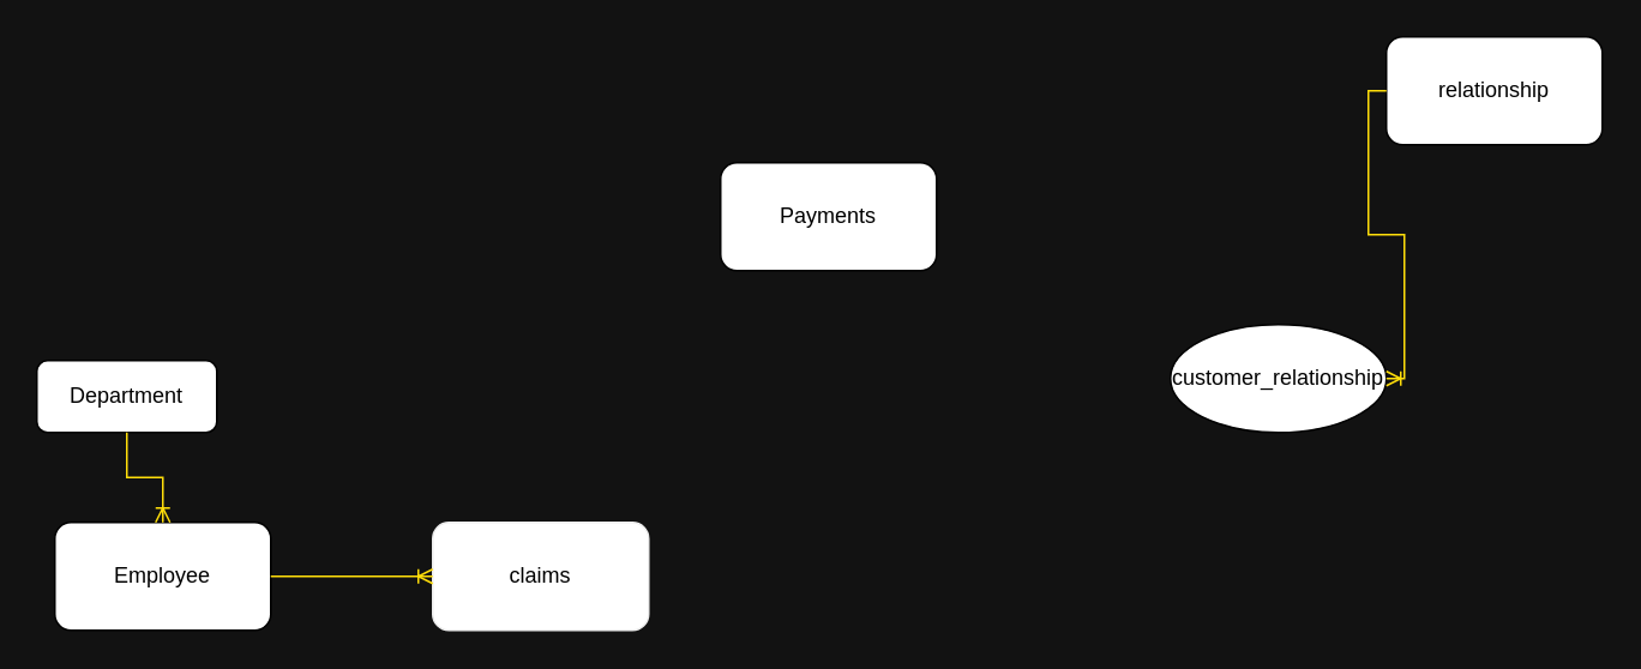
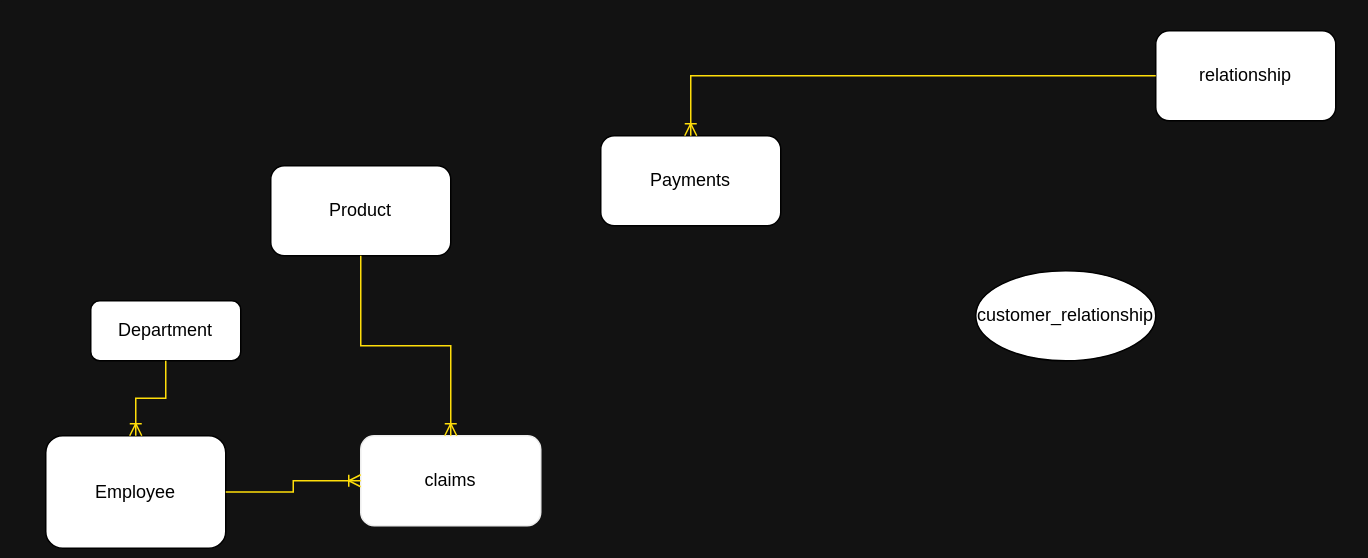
- <mxCell id="9" value="" style="fontSize=12;html=1;endArrow=ERoneToMany;rounded=0;strokeColor=#ffde0a;align=center;verticalAlign=middle;fontFamily=Helvetica;fontColor=default;labelBackgroundColor=default;elbow=vertical;exitX=0;exitY=0.5;exitDx=0;exitDy=0;entryX=1;entryY=0.5;entryDx=0;entryDy=0;fillColor=#f5f5f5;edgeStyle=orthogonalEdgeStyle;" edge="1" parent="1" source="7" target="8"><mxGeometry width="100" height="100" relative="1" as="geometry"><mxPoint x="600" y="380" as="sourcePoint" /><mxPoint x="520" y="350" as="targetPoint" /></mxGeometry></mxCell>
+ <mxCell id="9" value="" style="fontSize=12;html=1;endArrow=ERoneToMany;rounded=0;strokeColor=#ffde0a;align=center;verticalAlign=middle;fontFamily=Helvetica;fontColor=default;labelBackgroundColor=default;elbow=vertical;exitX=0;exitY=0.5;exitDx=0;exitDy=0;fillColor=#f5f5f5;edgeStyle=orthogonalEdgeStyle;" edge="1" parent="1" source="7" target="4"><mxGeometry width="100" height="100" relative="1" as="geometry"><mxPoint x="600" y="380" as="sourcePoint" /><mxPoint x="520" y="350" as="targetPoint" /></mxGeometry></mxCell>
+ <mxCell id="3" value="Product" style="rounded=1;whiteSpace=wrap;html=1;glass=0;shadow=0;" parent="1" vertex="1"><mxGeometry x="180" y="110" width="120" height="60" as="geometry" /></mxCell>
- <mxCell id="5" value="Department" style="whiteSpace=wrap;html=1;align=center;rounded=1;shadow=0;glass=0;verticalAlign=middle;fontFamily=Helvetica;fontSize=12;" parent="1" vertex="1"><mxGeometry x="20" y="200" width="100" height="40" as="geometry" /></mxCell>
+ <mxCell id="5" value="Department" style="whiteSpace=wrap;html=1;align=center;rounded=1;shadow=0;glass=0;verticalAlign=middle;fontFamily=Helvetica;fontSize=12;" parent="1" vertex="1"><mxGeometry x="60" y="200" width="100" height="40" as="geometry" /></mxCell>
+ <mxCell id="12" value="" style="edgeStyle=orthogonalEdgeStyle;fontSize=12;html=1;endArrow=ERoneToMany;rounded=0;strokeColor=#ffde0a;align=center;verticalAlign=middle;fontFamily=Helvetica;fontColor=default;labelBackgroundColor=default;fillColor=#f5f5f5;exitX=0.5;exitY=1;exitDx=0;exitDy=0;entryX=0.5;entryY=0;entryDx=0;entryDy=0;" edge="1" parent="1" source="3" target="10"><mxGeometry width="100" height="100" relative="1" as="geometry"><mxPoint x="370" y="250" as="sourcePoint" /><mxPoint x="270" y="260" as="targetPoint" /></mxGeometry></mxCell>
- <mxCell id="2" value="Employee" style="rounded=1;whiteSpace=wrap;html=1;glass=0;shadow=0;" parent="1" vertex="1"><mxGeometry x="30" y="290" width="120" height="60" as="geometry" /></mxCell>
+ <mxCell id="2" value="Employee" style="rounded=1;whiteSpace=wrap;html=1;glass=0;shadow=0;" parent="1" vertex="1"><mxGeometry x="30" y="290" width="120" height="75" as="geometry" /></mxCell>
